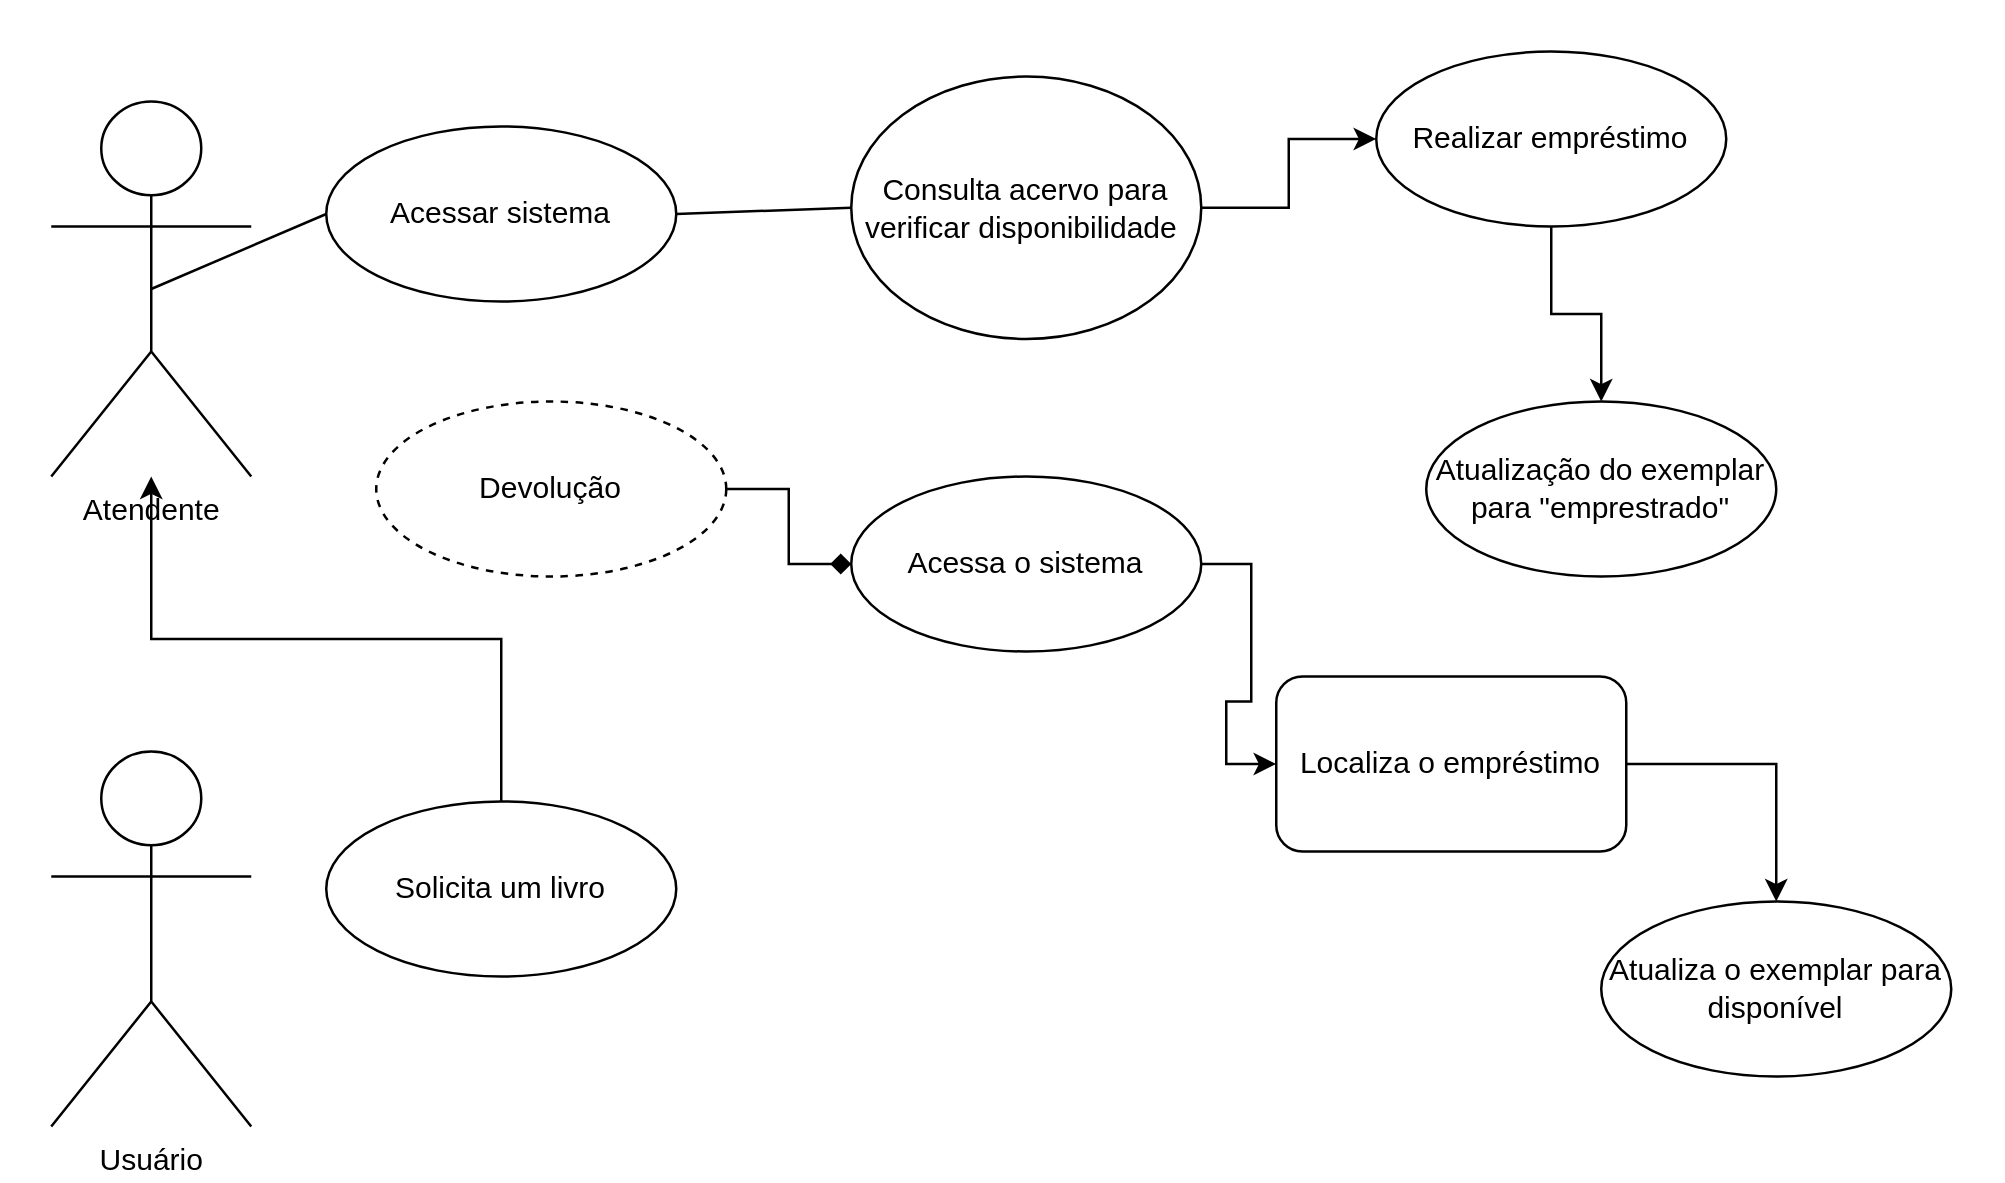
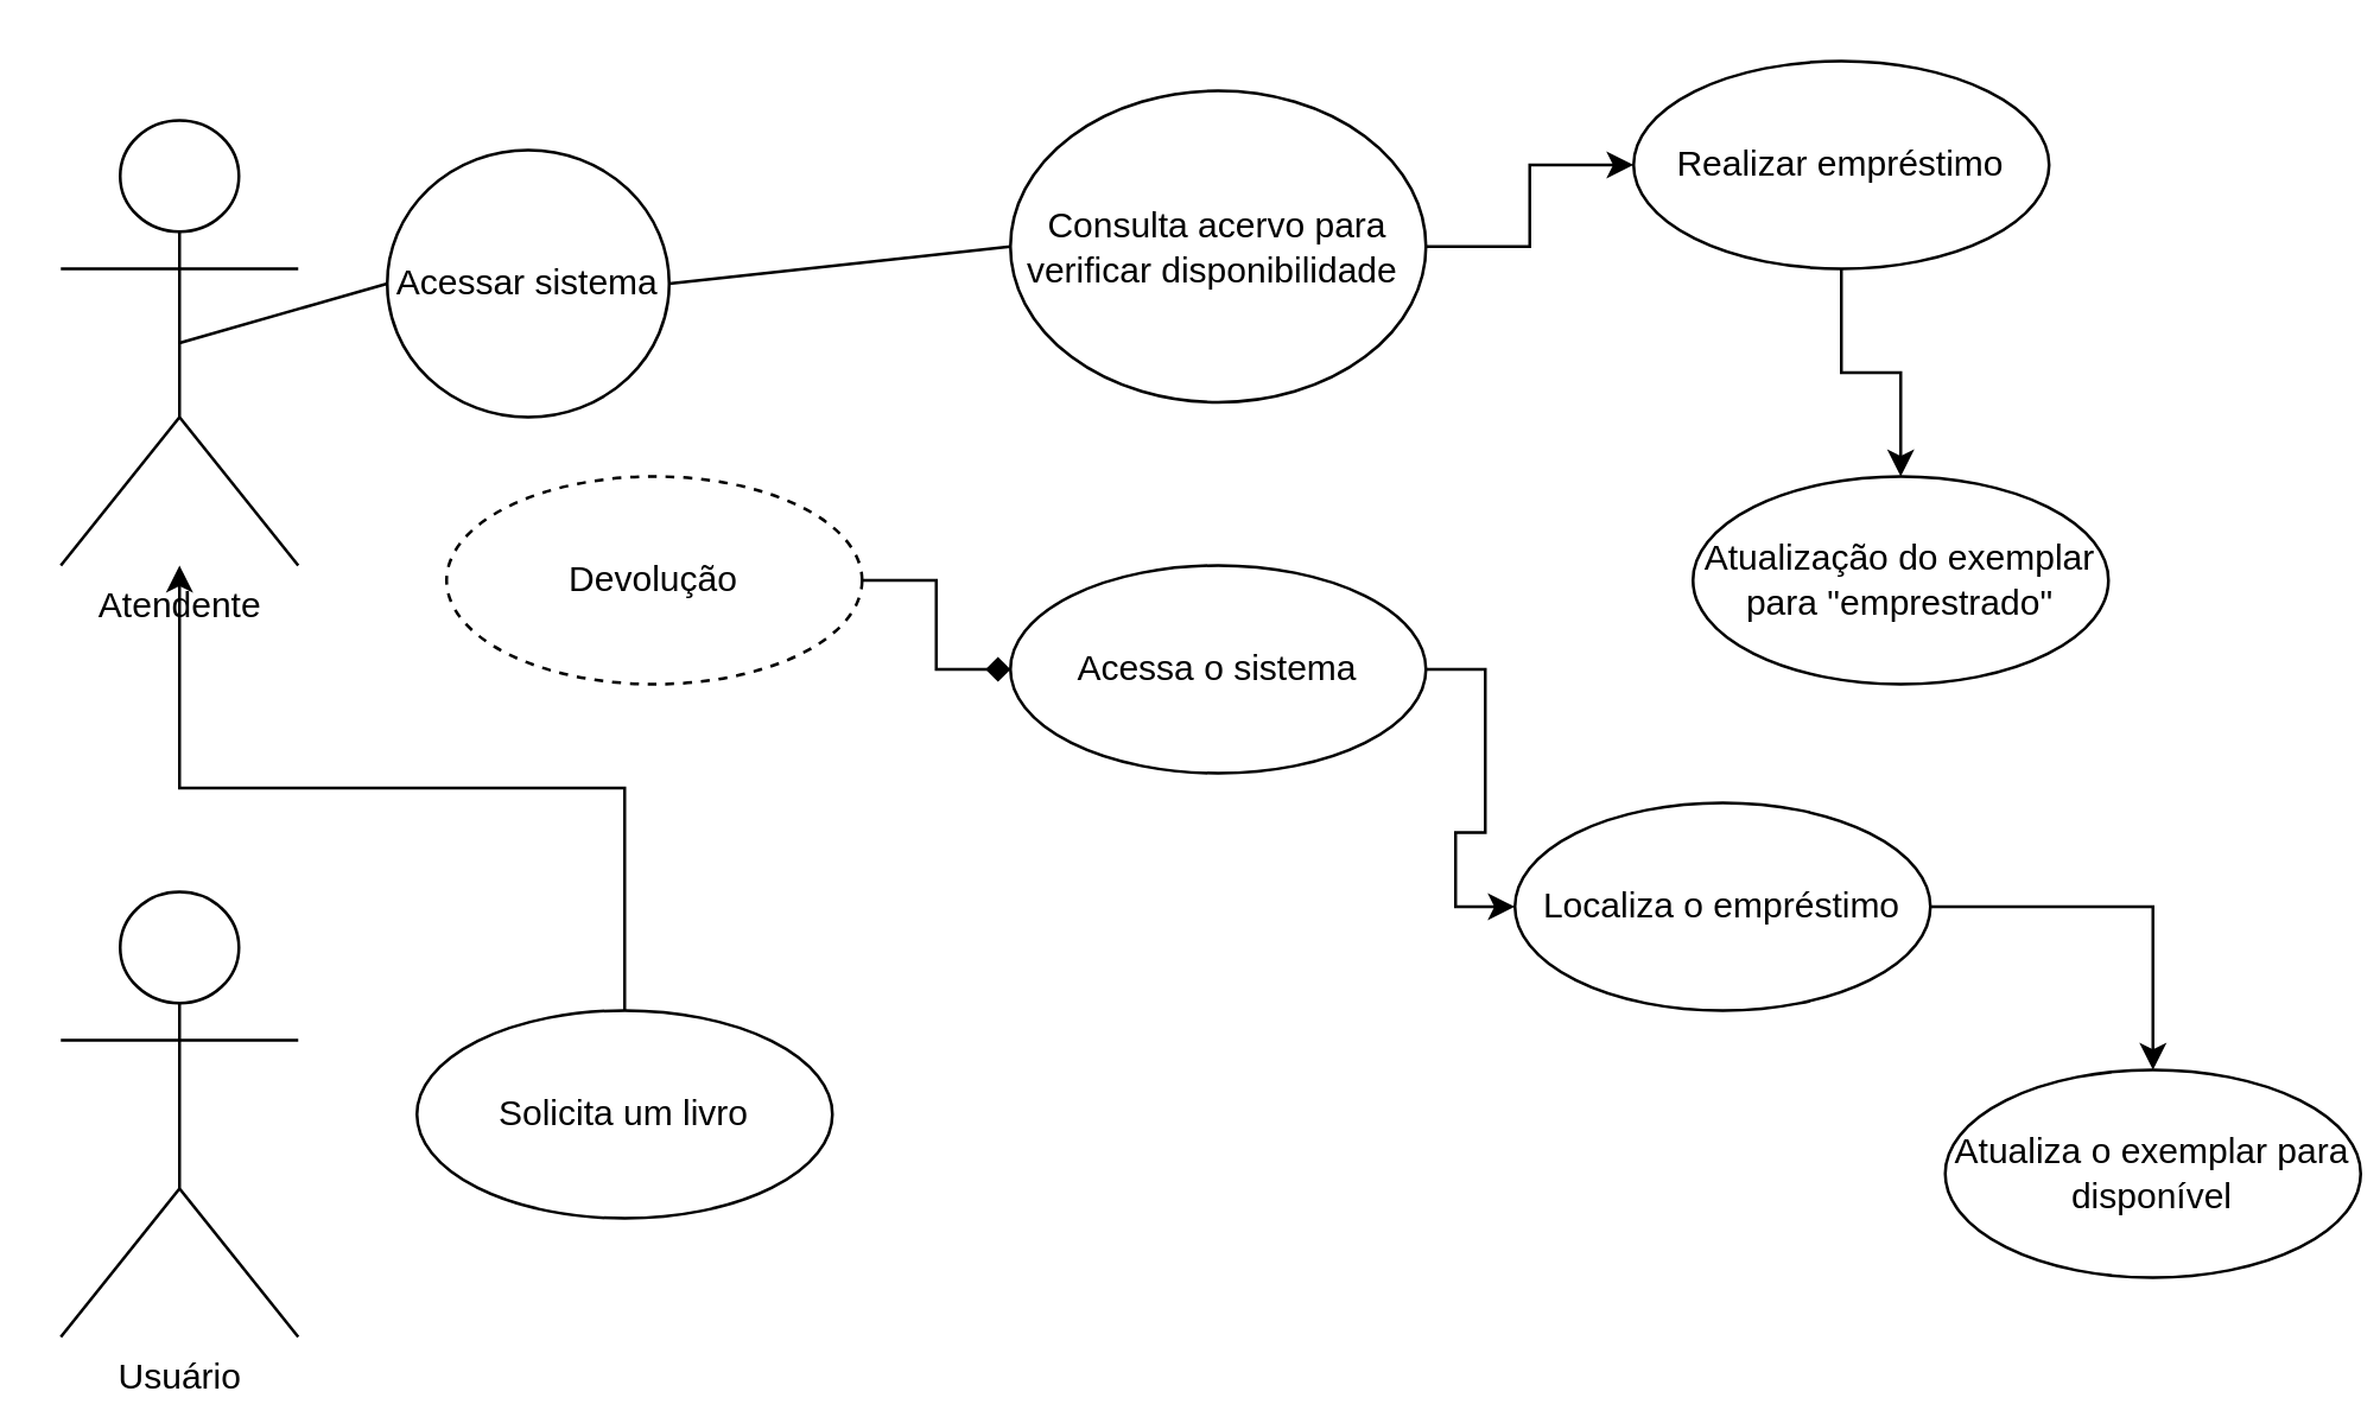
- <mxCell id="9" value="Acessar sistema" style="ellipse;whiteSpace=wrap;html=1;" vertex="1" parent="1"><mxGeometry x="130" y="50" width="140" height="70" as="geometry" /></mxCell>
+ <mxCell id="9" value="Acessar sistema" style="ellipse;whiteSpace=wrap;html=1;" vertex="1" parent="1"><mxGeometry x="130" y="50" width="95" height="90" as="geometry" /></mxCell>
- <mxCell id="11" value="Localiza o empréstimo" style="whiteSpace=wrap;html=1;rounded=1;" vertex="1" parent="1"><mxGeometry x="510" y="270" width="140" height="70" as="geometry" /></mxCell>
+ <mxCell id="11" value="Localiza o empréstimo" style="ellipse;whiteSpace=wrap;html=1;" vertex="1" parent="1"><mxGeometry x="510" y="270" width="140" height="70" as="geometry" /></mxCell>
- <mxCell id="20" value="Solicita um livro" style="ellipse;whiteSpace=wrap;html=1;" vertex="1" parent="1"><mxGeometry x="130" y="320" width="140" height="70" as="geometry" /></mxCell>
+ <mxCell id="20" value="Solicita um livro" style="ellipse;whiteSpace=wrap;html=1;" vertex="1" parent="1"><mxGeometry x="140" y="340" width="140" height="70" as="geometry" /></mxCell>
- <mxCell id="3" value="Atualiza o exemplar para disponível" style="ellipse;whiteSpace=wrap;html=1;" vertex="1" parent="1"><mxGeometry x="640" y="360" width="140" height="70" as="geometry" /></mxCell>
+ <mxCell id="3" value="Atualiza o exemplar para disponível" style="ellipse;whiteSpace=wrap;html=1;" vertex="1" parent="1"><mxGeometry x="655" y="360" width="140" height="70" as="geometry" /></mxCell>
